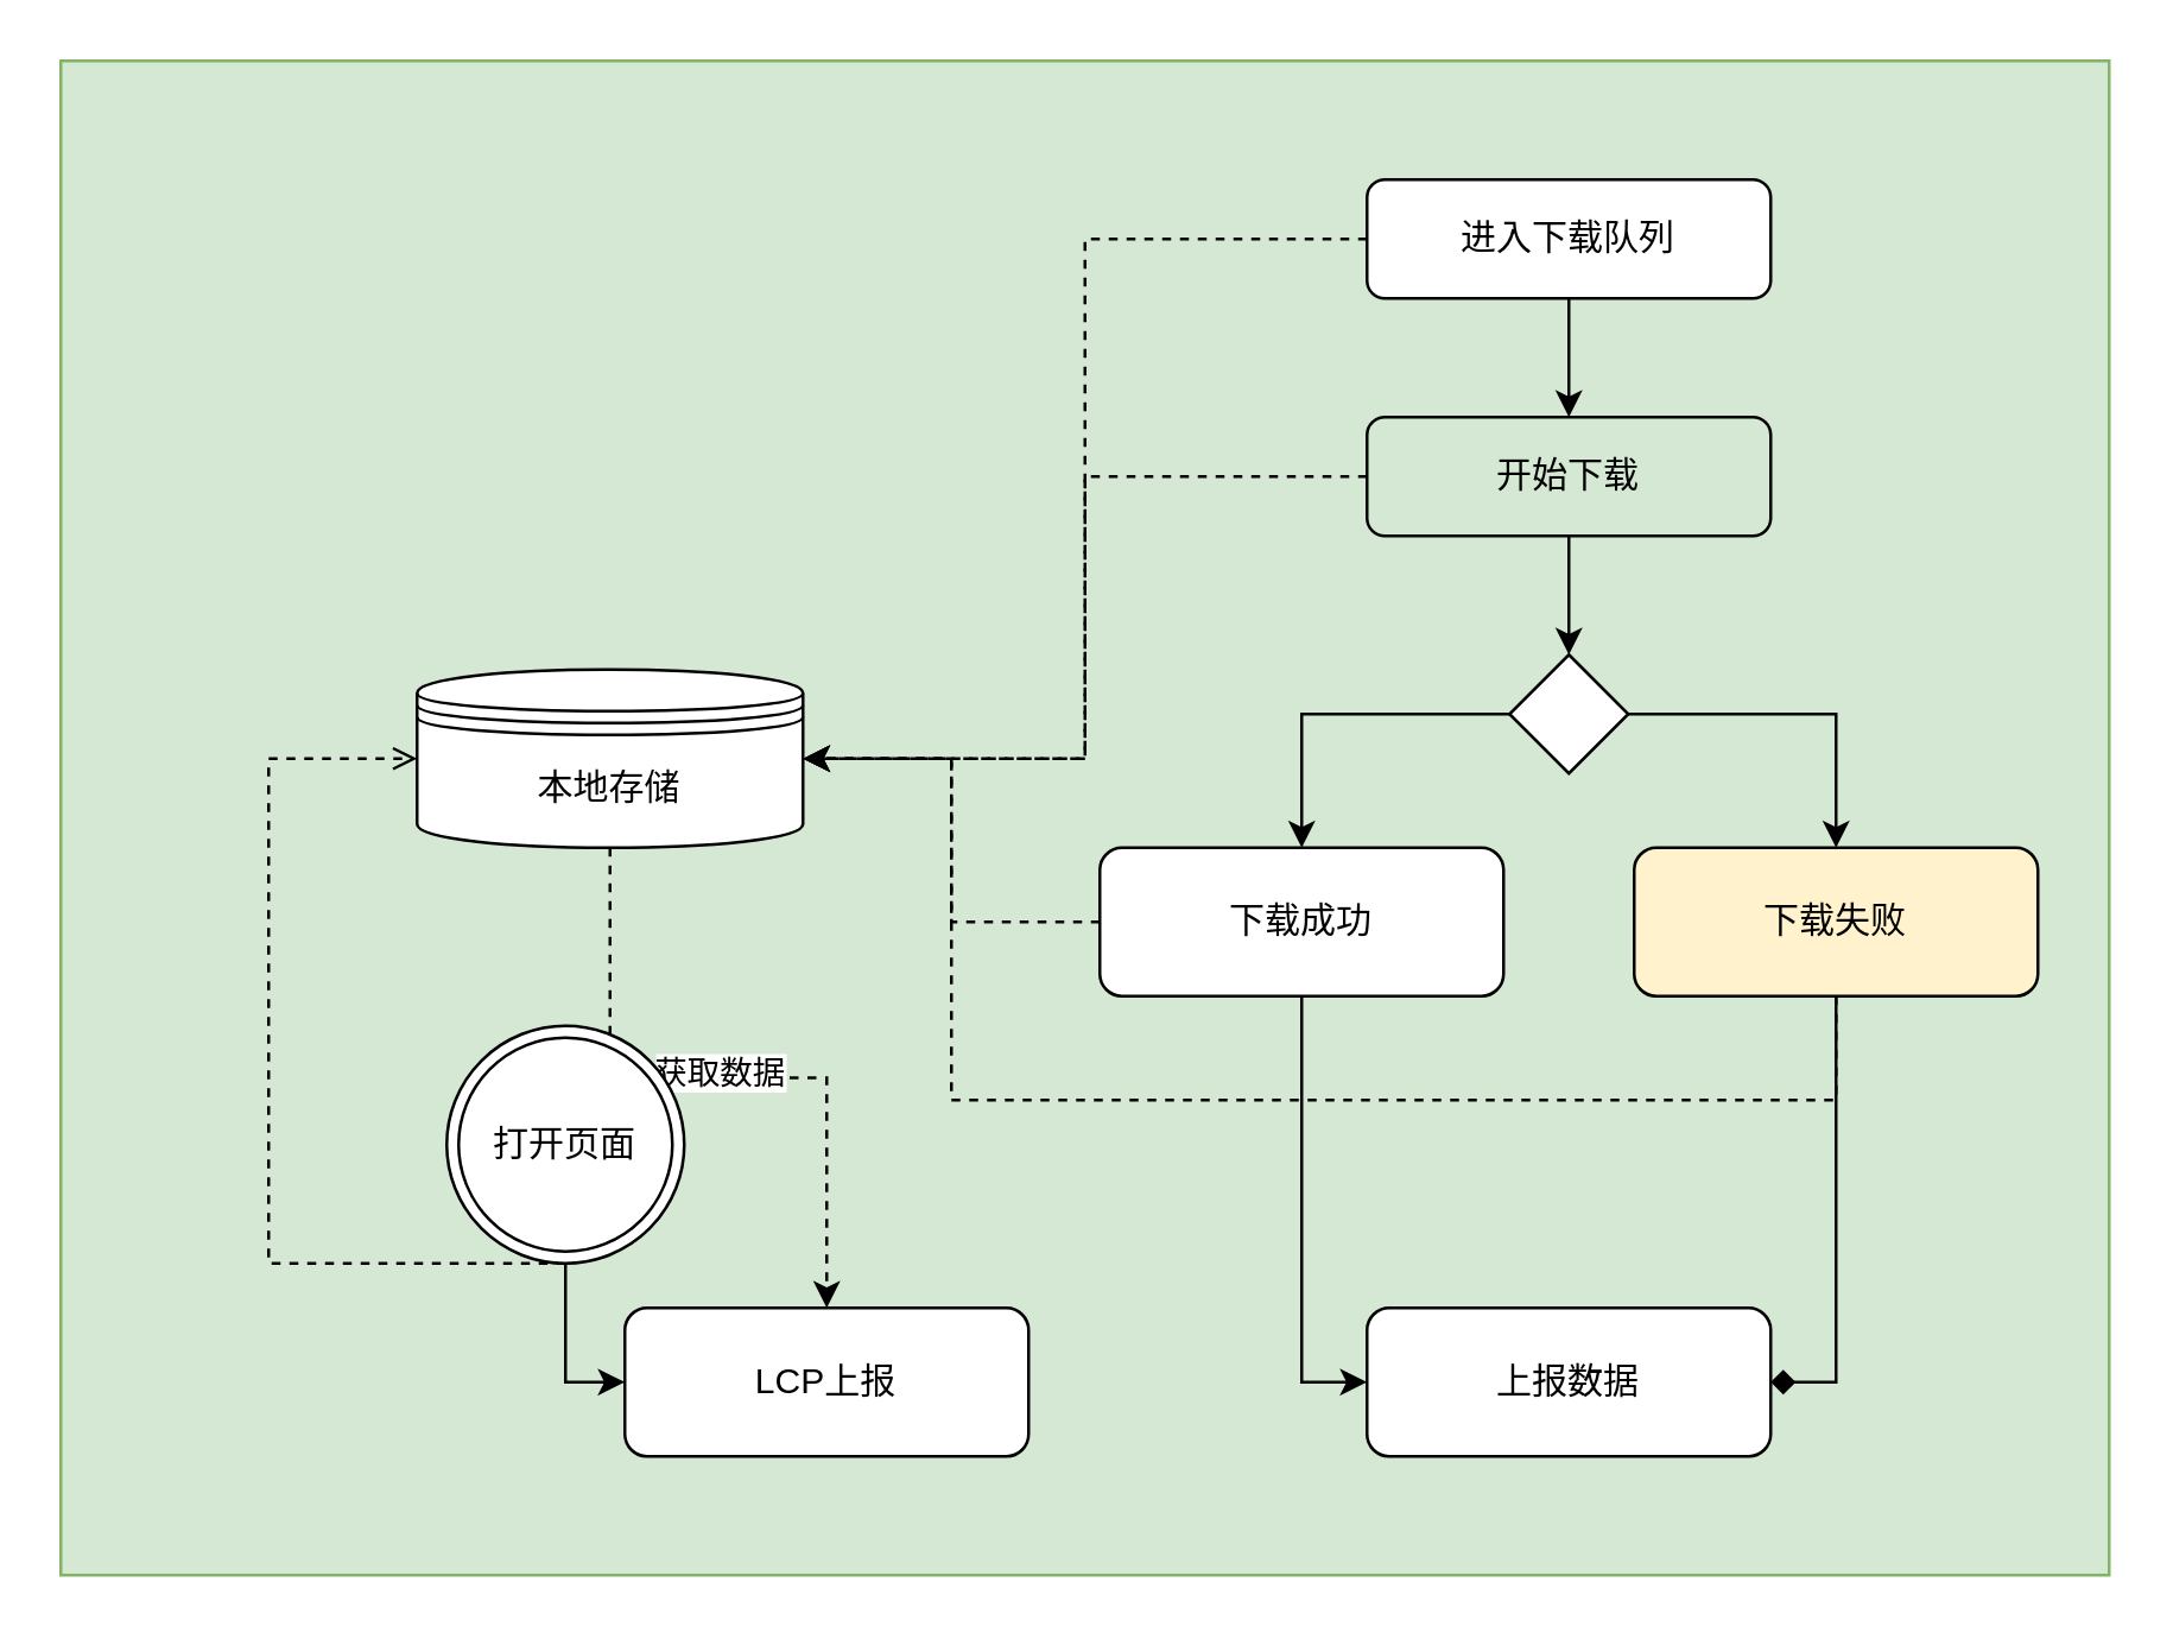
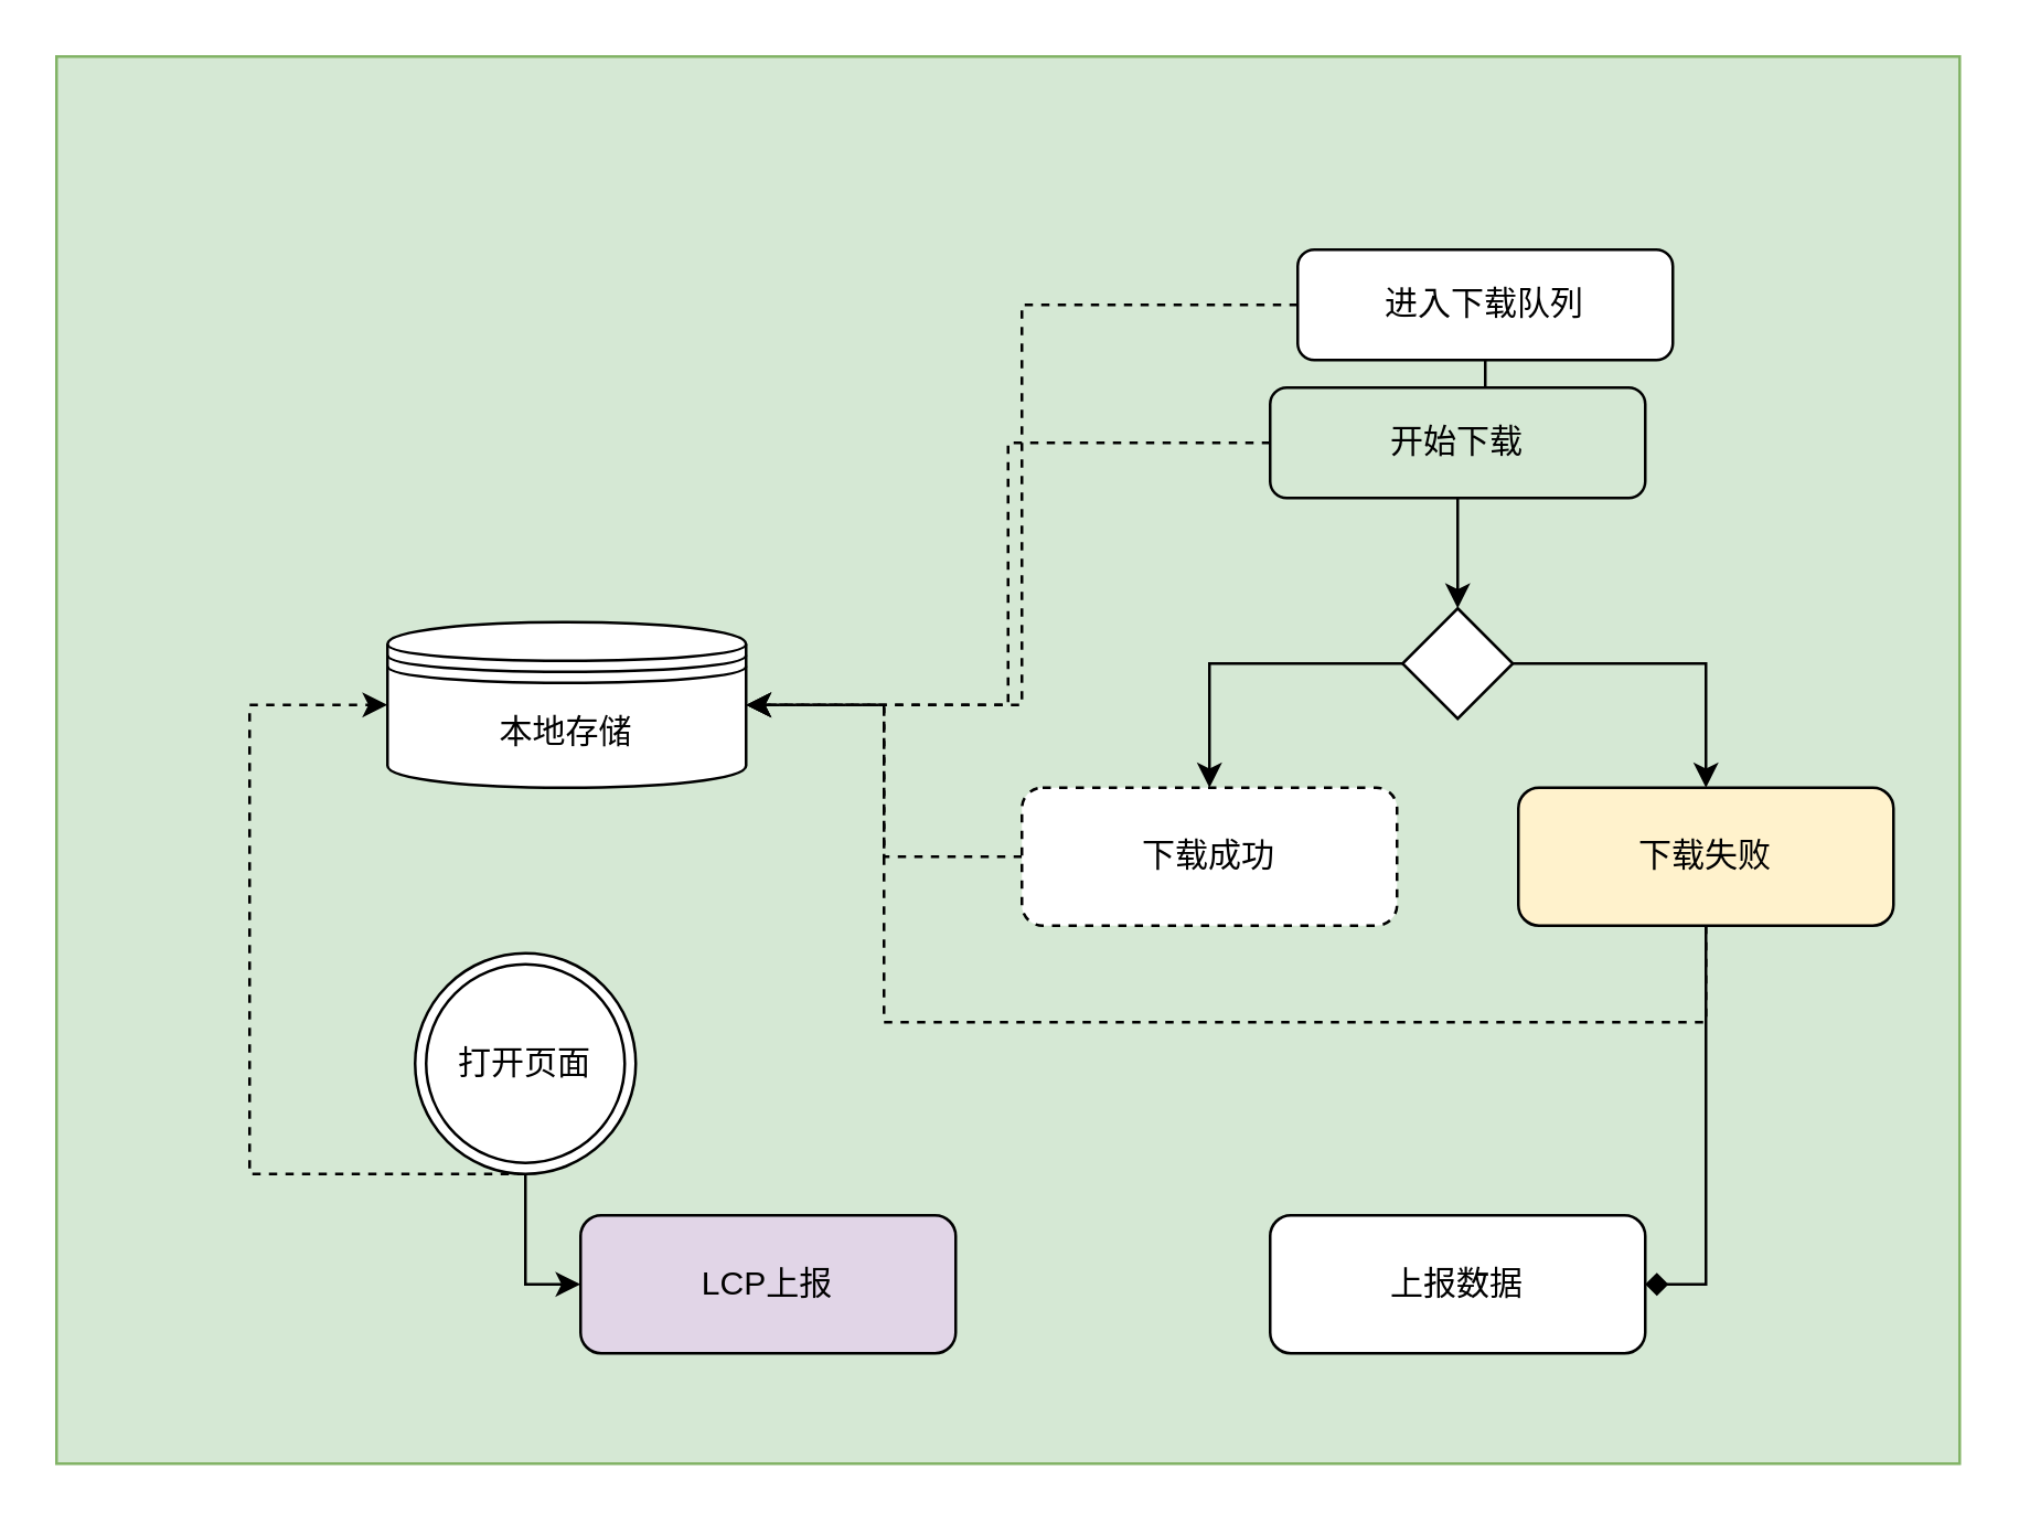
- <mxCell id="8" value="进入下载队列" style="rounded=1;whiteSpace=wrap;html=1;" vertex="1" parent="1"><mxGeometry x="460" y="60" width="136" height="40" as="geometry" /></mxCell>
+ <mxCell id="8" value="进入下载队列" style="rounded=1;whiteSpace=wrap;html=1;" vertex="1" parent="1"><mxGeometry x="470" y="90" width="136" height="40" as="geometry" /></mxCell>
- <mxCell id="18" style="edgeStyle=orthogonalEdgeStyle;rounded=0;orthogonalLoop=1;jettySize=auto;html=1;entryX=0;entryY=0.5;entryDx=0;entryDy=0;exitX=0.5;exitY=1;exitDx=0;exitDy=0;dashed=1;endArrow=open;" edge="1" parent="1" source="20" target="5"><mxGeometry relative="1" as="geometry"><Array as="points"><mxPoint x="90" y="255" /></Array></mxGeometry></mxCell>
+ <mxCell id="18" style="edgeStyle=orthogonalEdgeStyle;rounded=0;orthogonalLoop=1;jettySize=auto;html=1;entryX=0;entryY=0.5;entryDx=0;entryDy=0;exitX=0.5;exitY=1;exitDx=0;exitDy=0;dashed=1;" edge="1" parent="1" source="20" target="5"><mxGeometry relative="1" as="geometry"><Array as="points"><mxPoint x="90" y="255" /></Array></mxGeometry></mxCell>
- <mxCell id="14" value="下载成功" style="rounded=1;whiteSpace=wrap;html=1;" vertex="1" parent="1"><mxGeometry x="370" y="285" width="136" height="50" as="geometry" /></mxCell>
+ <mxCell id="14" value="下载成功" style="rounded=1;whiteSpace=wrap;html=1;dashed=1;" vertex="1" parent="1"><mxGeometry x="370" y="285" width="136" height="50" as="geometry" /></mxCell>
- <mxCell id="3" style="edgeStyle=orthogonalEdgeStyle;rounded=0;orthogonalLoop=1;jettySize=auto;html=1;dashed=1;" edge="1" parent="1" source="5" target="21"><mxGeometry relative="1" as="geometry" /></mxCell>
- <mxCell id="4" value="获取数据" style="edgeLabel;html=1;align=center;verticalAlign=middle;resizable=0;points=[];" vertex="1" connectable="0" parent="3"><mxGeometry x="0.004" y="3" relative="1" as="geometry"><mxPoint y="1" as="offset" /></mxGeometry></mxCell>
- <mxCell id="13" style="edgeStyle=orthogonalEdgeStyle;rounded=0;orthogonalLoop=1;jettySize=auto;html=1;entryX=0;entryY=0.5;entryDx=0;entryDy=0;" edge="1" parent="1" source="14" target="25"><mxGeometry relative="1" as="geometry" /></mxCell>
- <mxCell id="21" value="LCP上报" style="rounded=1;whiteSpace=wrap;html=1;" vertex="1" parent="1"><mxGeometry x="210" y="440" width="136" height="50" as="geometry" /></mxCell>
+ <mxCell id="21" value="LCP上报" style="rounded=1;whiteSpace=wrap;html=1;fillColor=#e1d5e7;" vertex="1" parent="1"><mxGeometry x="210" y="440" width="136" height="50" as="geometry" /></mxCell>
